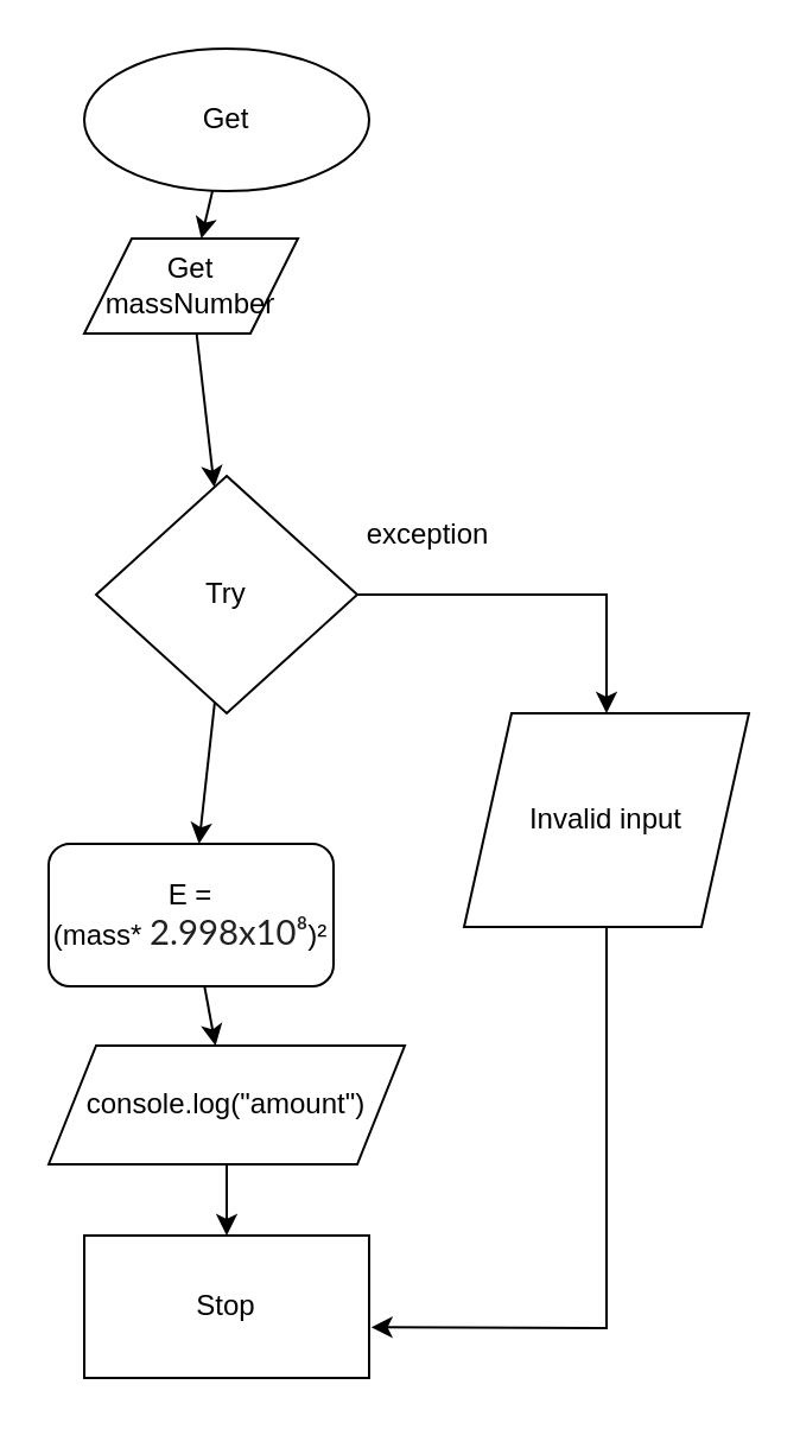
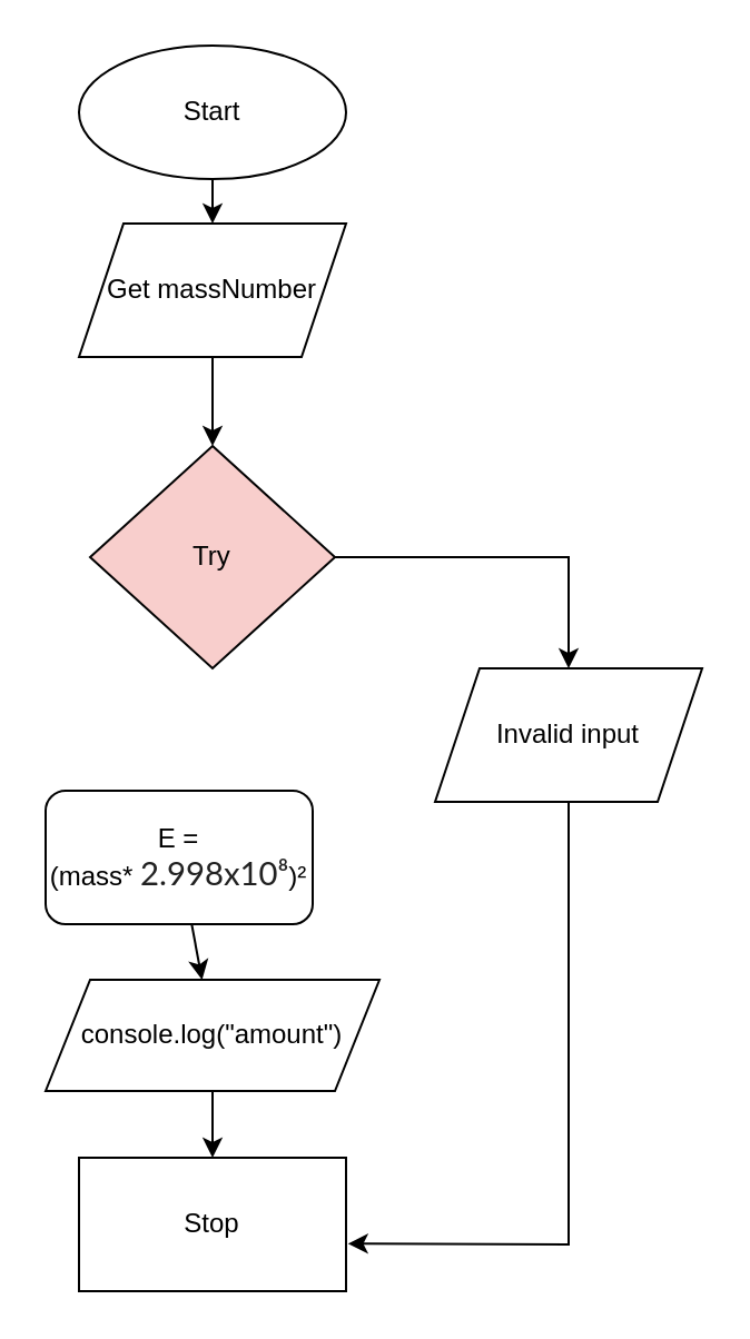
- <mxCell id="3" value="Get" style="ellipse;whiteSpace=wrap;html=1;" parent="1" vertex="1"><mxGeometry x="35" y="20" width="120" height="60" as="geometry" /></mxCell>
+ <mxCell id="3" value="Start" style="ellipse;whiteSpace=wrap;html=1;" parent="1" vertex="1"><mxGeometry x="35" y="20" width="120" height="60" as="geometry" /></mxCell>
- <mxCell id="6" value="Get massNumber" style="shape=parallelogram;perimeter=parallelogramPerimeter;whiteSpace=wrap;html=1;fixedSize=1;" parent="1" vertex="1"><mxGeometry x="35" y="100" width="90" height="40" as="geometry" /></mxCell>
+ <mxCell id="6" value="Get massNumber" style="shape=parallelogram;perimeter=parallelogramPerimeter;whiteSpace=wrap;html=1;fixedSize=1;" parent="1" vertex="1"><mxGeometry x="35" y="100" width="120" height="60" as="geometry" /></mxCell>
- <mxCell id="14" value="exception" style="text;html=1;strokeColor=none;fillColor=none;align=center;verticalAlign=middle;whiteSpace=wrap;rounded=0;" vertex="1" parent="1"><mxGeometry x="150" y="210" width="60" height="30" as="geometry" /></mxCell>
- <mxCell id="11" value="Try" style="rhombus;whiteSpace=wrap;html=1;" vertex="1" parent="1"><mxGeometry x="40" y="200" width="110" height="100" as="geometry" /></mxCell>
+ <mxCell id="11" value="Try" style="rhombus;whiteSpace=wrap;html=1;fillColor=#f8cecc;" vertex="1" parent="1"><mxGeometry x="40" y="200" width="110" height="100" as="geometry" /></mxCell>
- <mxCell id="10" value="" style="edgeStyle=none;rounded=0;html=1;" edge="1" parent="1" source="11" target="16"><mxGeometry relative="1" as="geometry" /></mxCell>
- <mxCell id="13" value="Invalid input" style="shape=parallelogram;perimeter=parallelogramPerimeter;whiteSpace=wrap;html=1;fixedSize=1;" vertex="1" parent="1"><mxGeometry x="195" y="300" width="120" height="90" as="geometry" /></mxCell>
+ <mxCell id="13" value="Invalid input" style="shape=parallelogram;perimeter=parallelogramPerimeter;whiteSpace=wrap;html=1;fixedSize=1;" vertex="1" parent="1"><mxGeometry x="195" y="300" width="120" height="60" as="geometry" /></mxCell>
